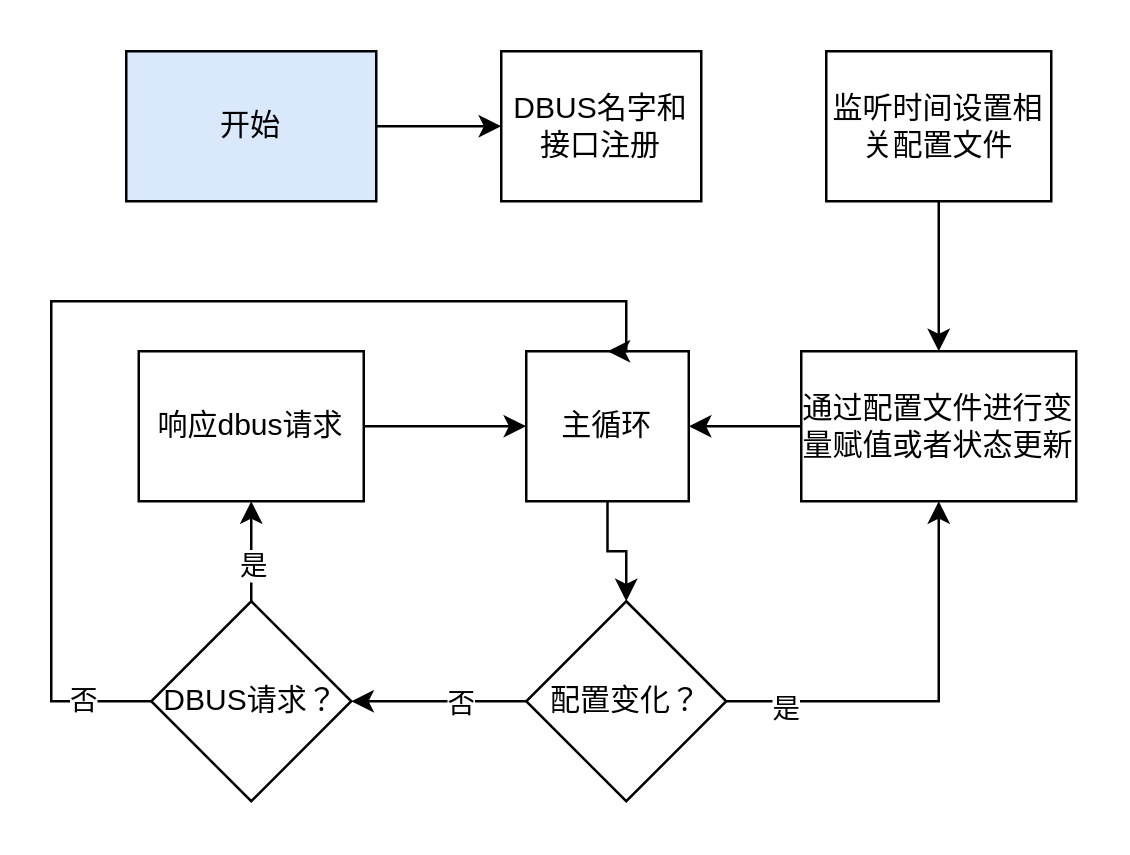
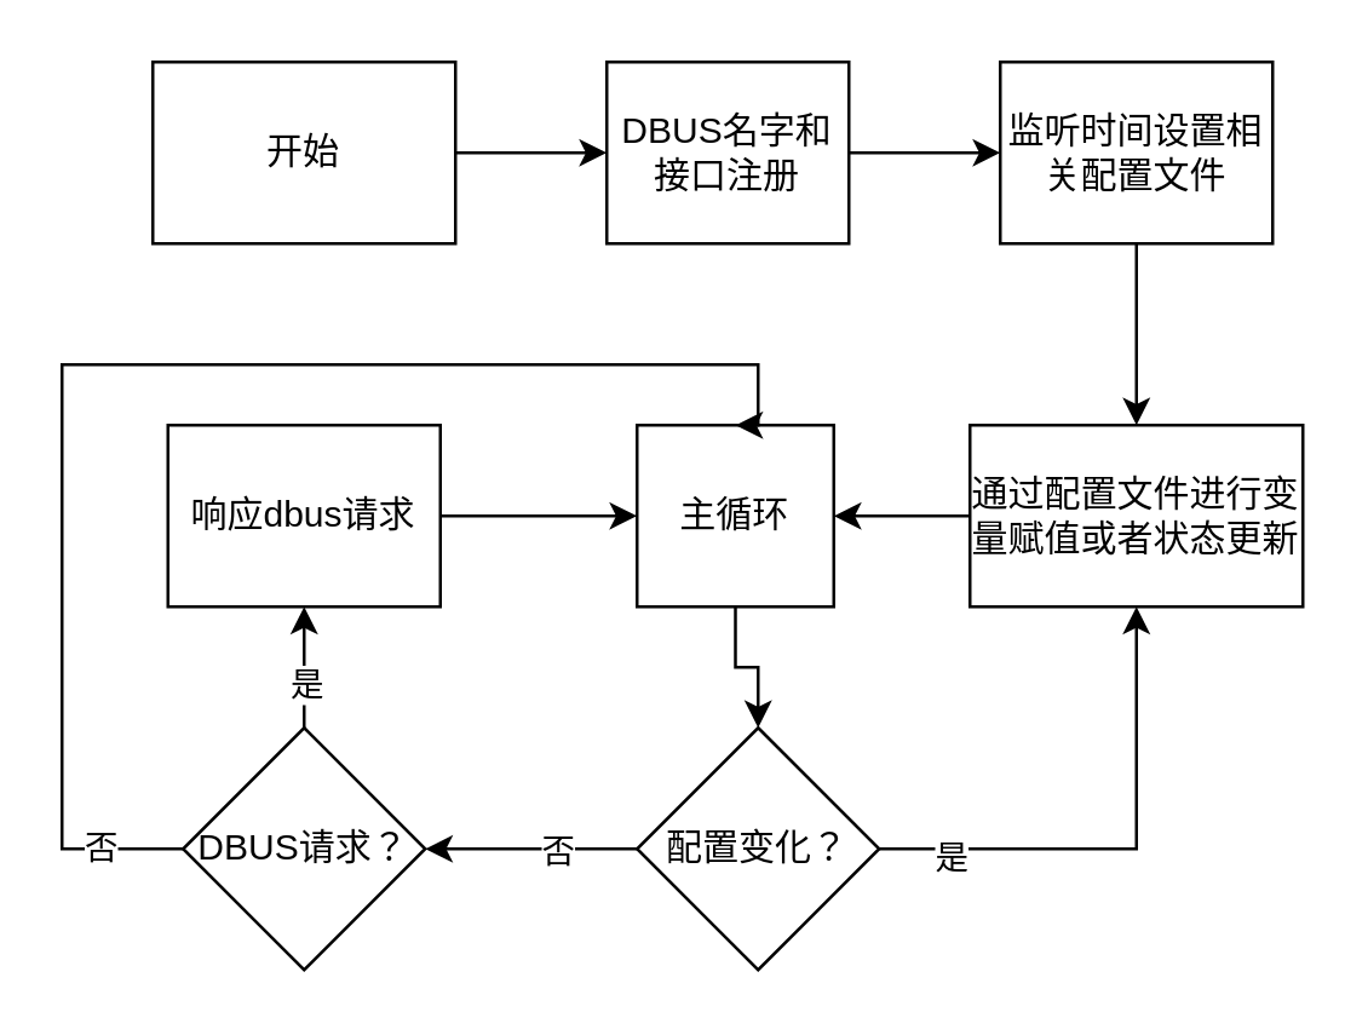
- <mxCell id="3" value="开始" style="rounded=0;whiteSpace=wrap;html=1;fillColor=#dae8fc;" vertex="1" parent="1"><mxGeometry x="50" y="20" width="100" height="60" as="geometry" /></mxCell>
+ <mxCell id="3" value="开始" style="rounded=0;whiteSpace=wrap;html=1;" vertex="1" parent="1"><mxGeometry x="50" y="20" width="100" height="60" as="geometry" /></mxCell>
+ <mxCell id="8" style="edgeStyle=orthogonalEdgeStyle;rounded=0;orthogonalLoop=1;jettySize=auto;html=1;entryX=0;entryY=0.5;entryDx=0;entryDy=0;" edge="1" parent="1" source="9" target="5"><mxGeometry relative="1" as="geometry" /></mxCell>
